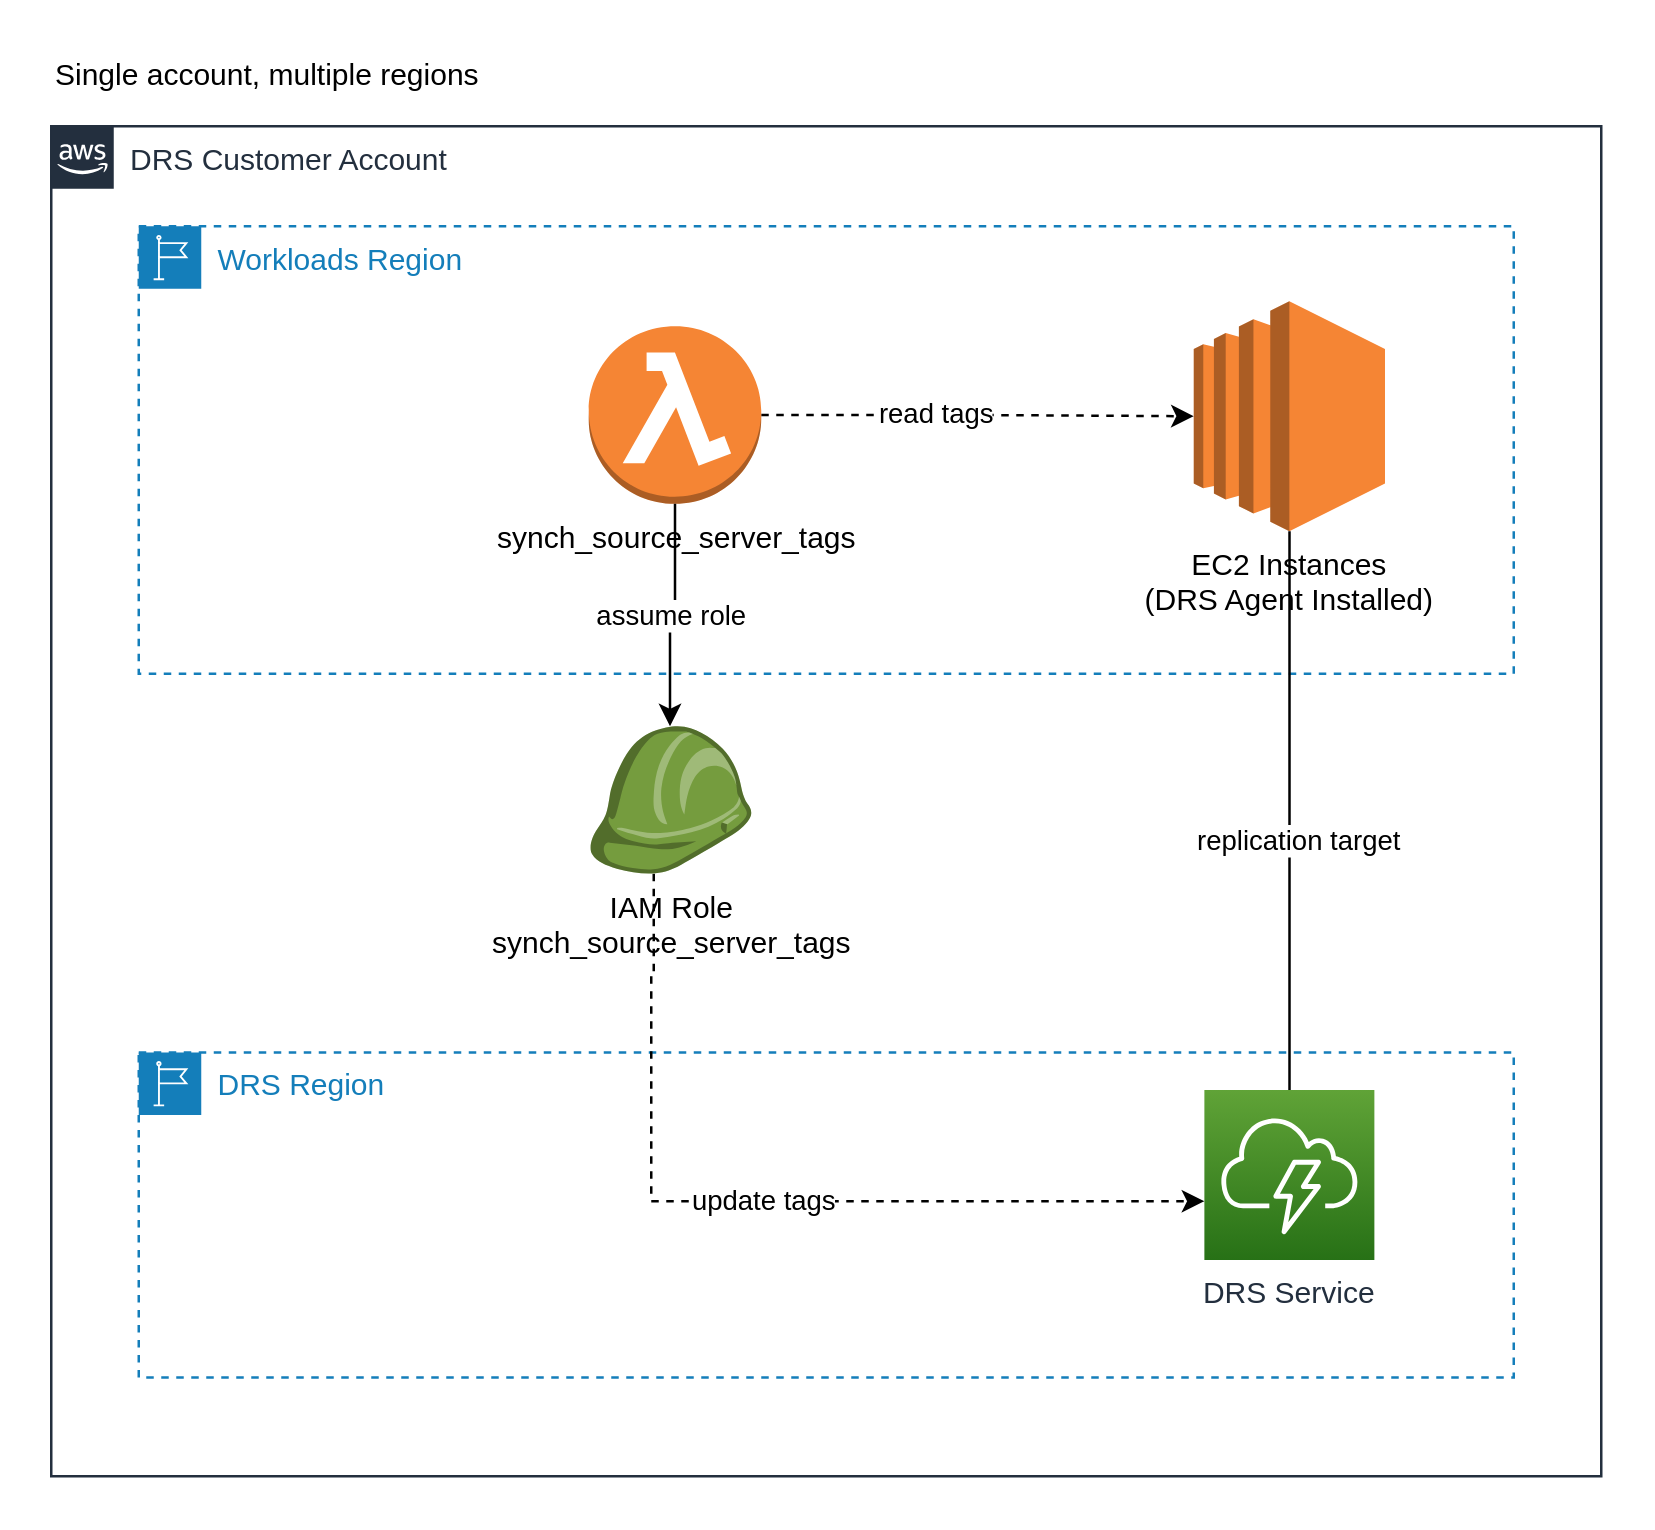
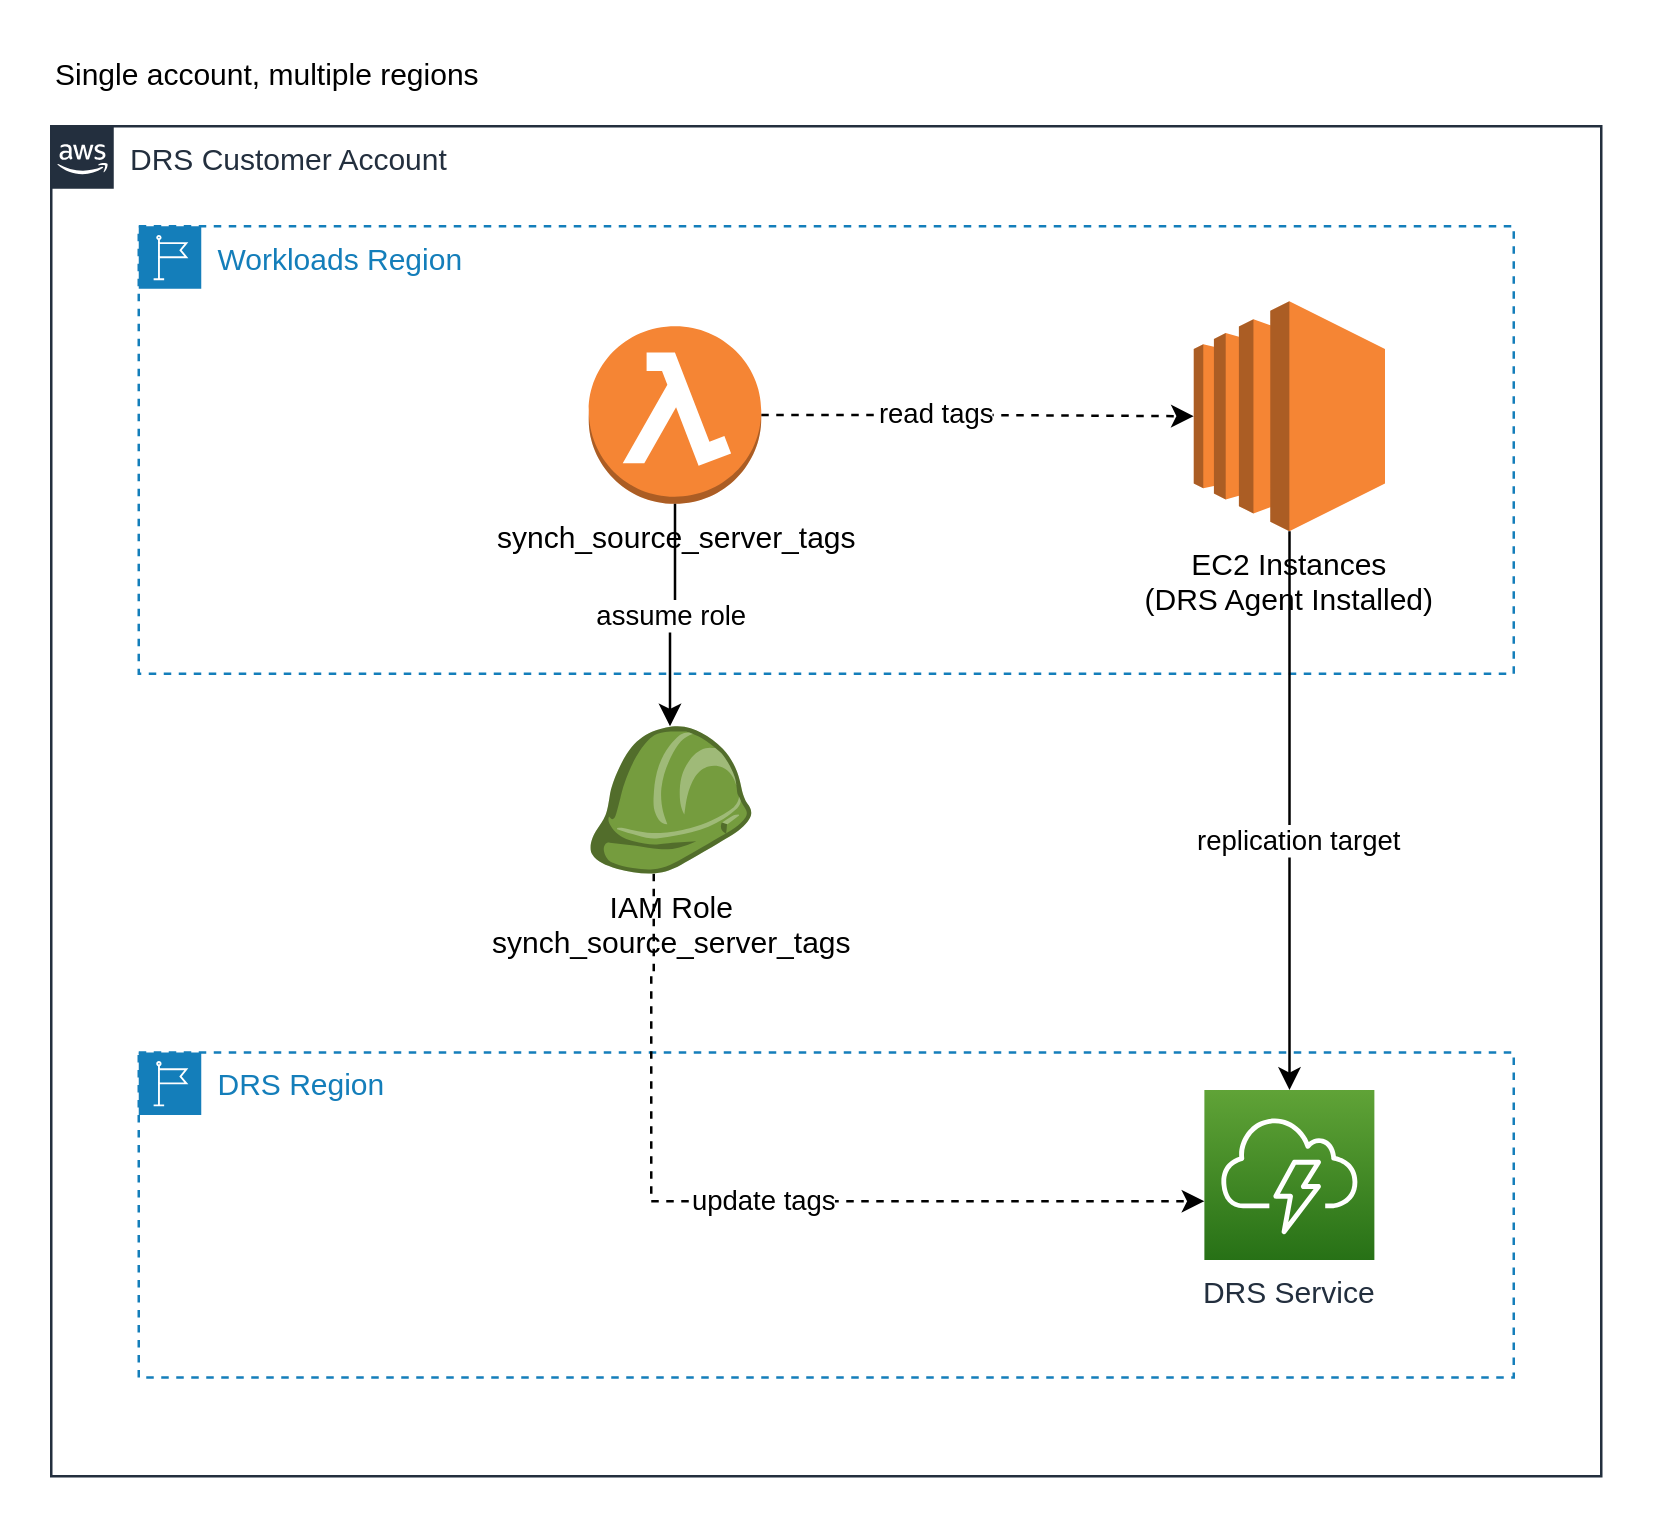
- <mxCell id="15" style="edgeStyle=orthogonalEdgeStyle;rounded=0;orthogonalLoop=1;jettySize=auto;html=1;endArrow=none;" parent="8" source="7" target="10" edge="1"><mxGeometry relative="1" as="geometry" /></mxCell>
+ <mxCell id="15" style="edgeStyle=orthogonalEdgeStyle;rounded=0;orthogonalLoop=1;jettySize=auto;html=1;" parent="8" source="7" target="10" edge="1"><mxGeometry relative="1" as="geometry" /></mxCell>
